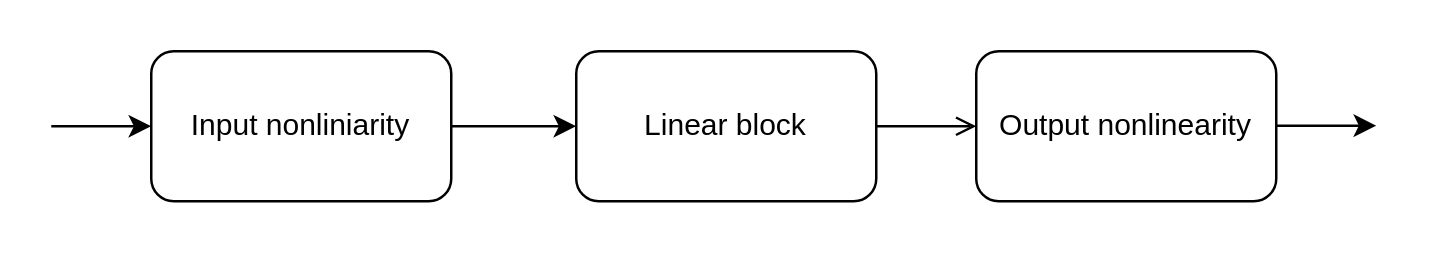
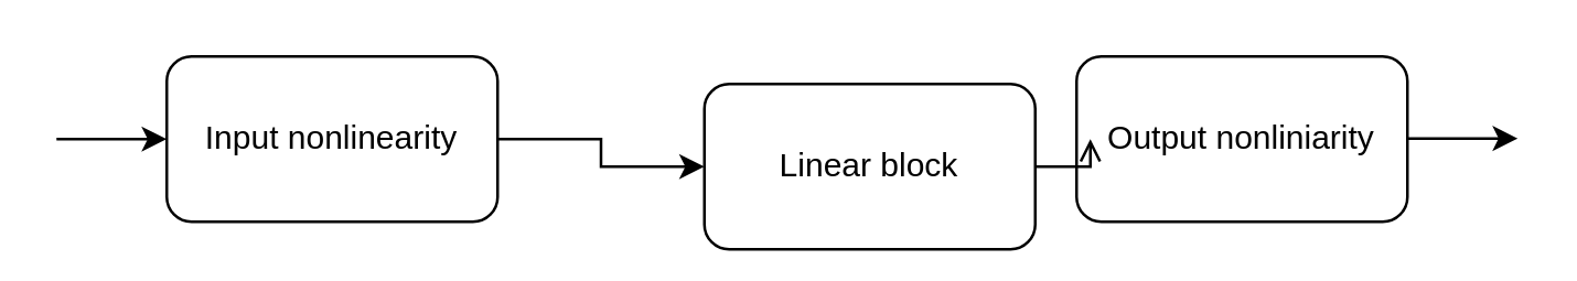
- <mxCell id="3" value="Input nonliniarity" style="rounded=1;whiteSpace=wrap;html=1;fillColor=none;" vertex="1" parent="1"><mxGeometry x="60" y="20" width="120" height="60" as="geometry" /></mxCell>
+ <mxCell id="3" value="Input nonlinearity" style="rounded=1;whiteSpace=wrap;html=1;fillColor=none;" vertex="1" parent="1"><mxGeometry x="60" y="20" width="120" height="60" as="geometry" /></mxCell>
- <mxCell id="5" value="Linear block" style="rounded=1;whiteSpace=wrap;html=1;fillColor=none;" vertex="1" parent="1"><mxGeometry x="230" y="20" width="120" height="60" as="geometry" /></mxCell>
+ <mxCell id="5" value="Linear block" style="rounded=1;whiteSpace=wrap;html=1;fillColor=none;" vertex="1" parent="1"><mxGeometry x="255" y="30" width="120" height="60" as="geometry" /></mxCell>
- <mxCell id="6" value="Output&amp;nbsp;nonlinearity" style="rounded=1;whiteSpace=wrap;html=1;fillColor=none;" vertex="1" parent="1"><mxGeometry x="390" y="20" width="120" height="60" as="geometry" /></mxCell>
+ <mxCell id="6" value="Output&amp;nbsp;nonliniarity" style="rounded=1;whiteSpace=wrap;html=1;fillColor=none;" vertex="1" parent="1"><mxGeometry x="390" y="20" width="120" height="60" as="geometry" /></mxCell>
